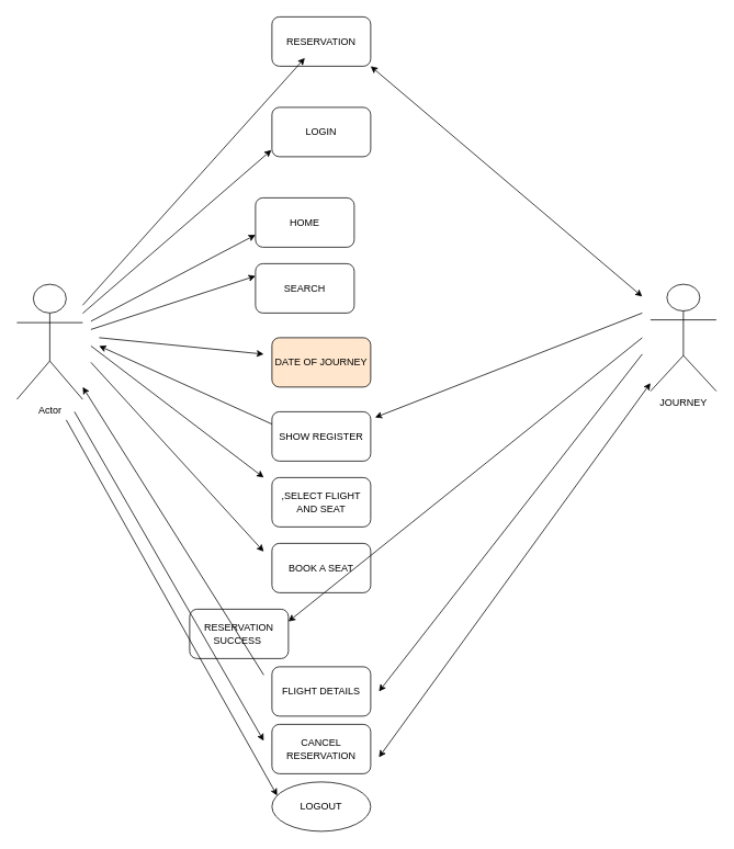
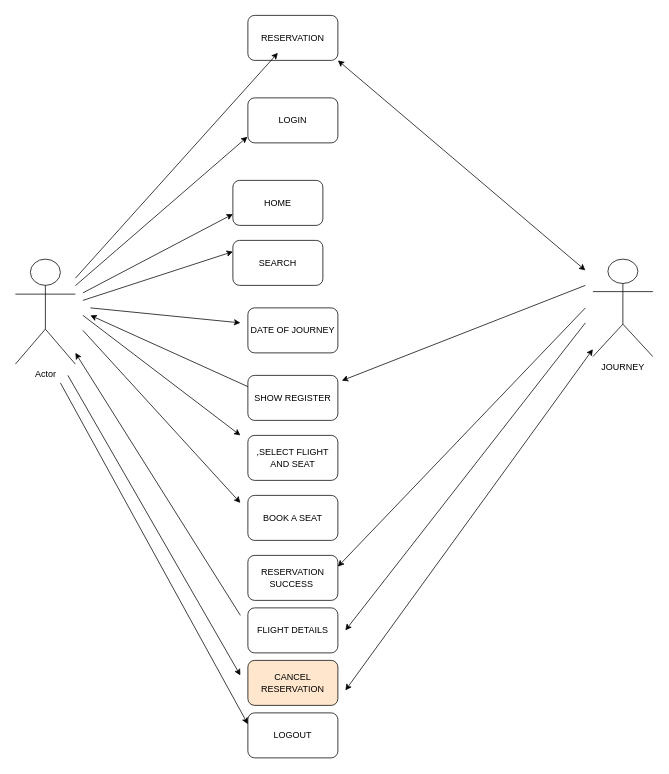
- <mxCell id="10" value="DATE OF JOURNEY" style="rounded=1;whiteSpace=wrap;html=1;fillColor=#ffe6cc;" vertex="1" parent="1"><mxGeometry x="330" y="410" width="120" height="60" as="geometry" /></mxCell>
+ <mxCell id="10" value="DATE OF JOURNEY" style="rounded=1;whiteSpace=wrap;html=1;" vertex="1" parent="1"><mxGeometry x="330" y="410" width="120" height="60" as="geometry" /></mxCell>
- <mxCell id="14" value="RESERVATION SUCCESS&amp;nbsp;" style="rounded=1;whiteSpace=wrap;html=1;" vertex="1" parent="1"><mxGeometry x="230" y="740" width="120" height="60" as="geometry" /></mxCell>
+ <mxCell id="14" value="RESERVATION SUCCESS&amp;nbsp;" style="rounded=1;whiteSpace=wrap;html=1;" vertex="1" parent="1"><mxGeometry x="330" y="740" width="120" height="60" as="geometry" /></mxCell>
- <mxCell id="15" value="CANCEL RESERVATION" style="rounded=1;whiteSpace=wrap;html=1;" vertex="1" parent="1"><mxGeometry x="330" y="880" width="120" height="60" as="geometry" /></mxCell>
+ <mxCell id="15" value="CANCEL RESERVATION" style="rounded=1;whiteSpace=wrap;html=1;fillColor=#ffe6cc;" vertex="1" parent="1"><mxGeometry x="330" y="880" width="120" height="60" as="geometry" /></mxCell>
- <mxCell id="17" value="LOGOUT" style="ellipse;whiteSpace=wrap;html=1;" vertex="1" parent="1"><mxGeometry x="330" y="950" width="120" height="60" as="geometry" /></mxCell>
+ <mxCell id="17" value="LOGOUT" style="rounded=1;whiteSpace=wrap;html=1;" vertex="1" parent="1"><mxGeometry x="330" y="950" width="120" height="60" as="geometry" /></mxCell>
